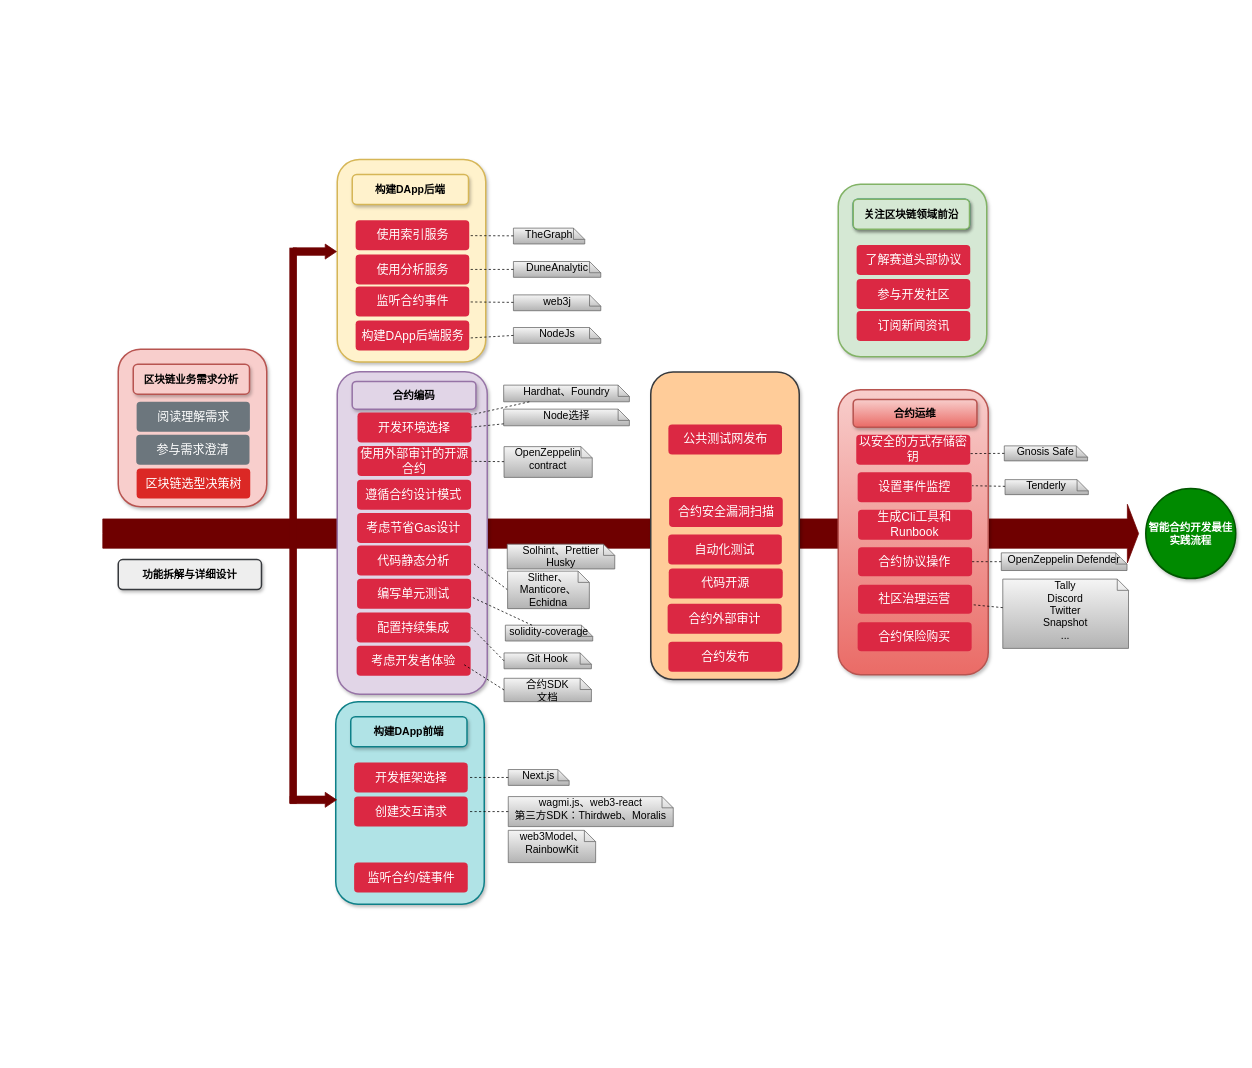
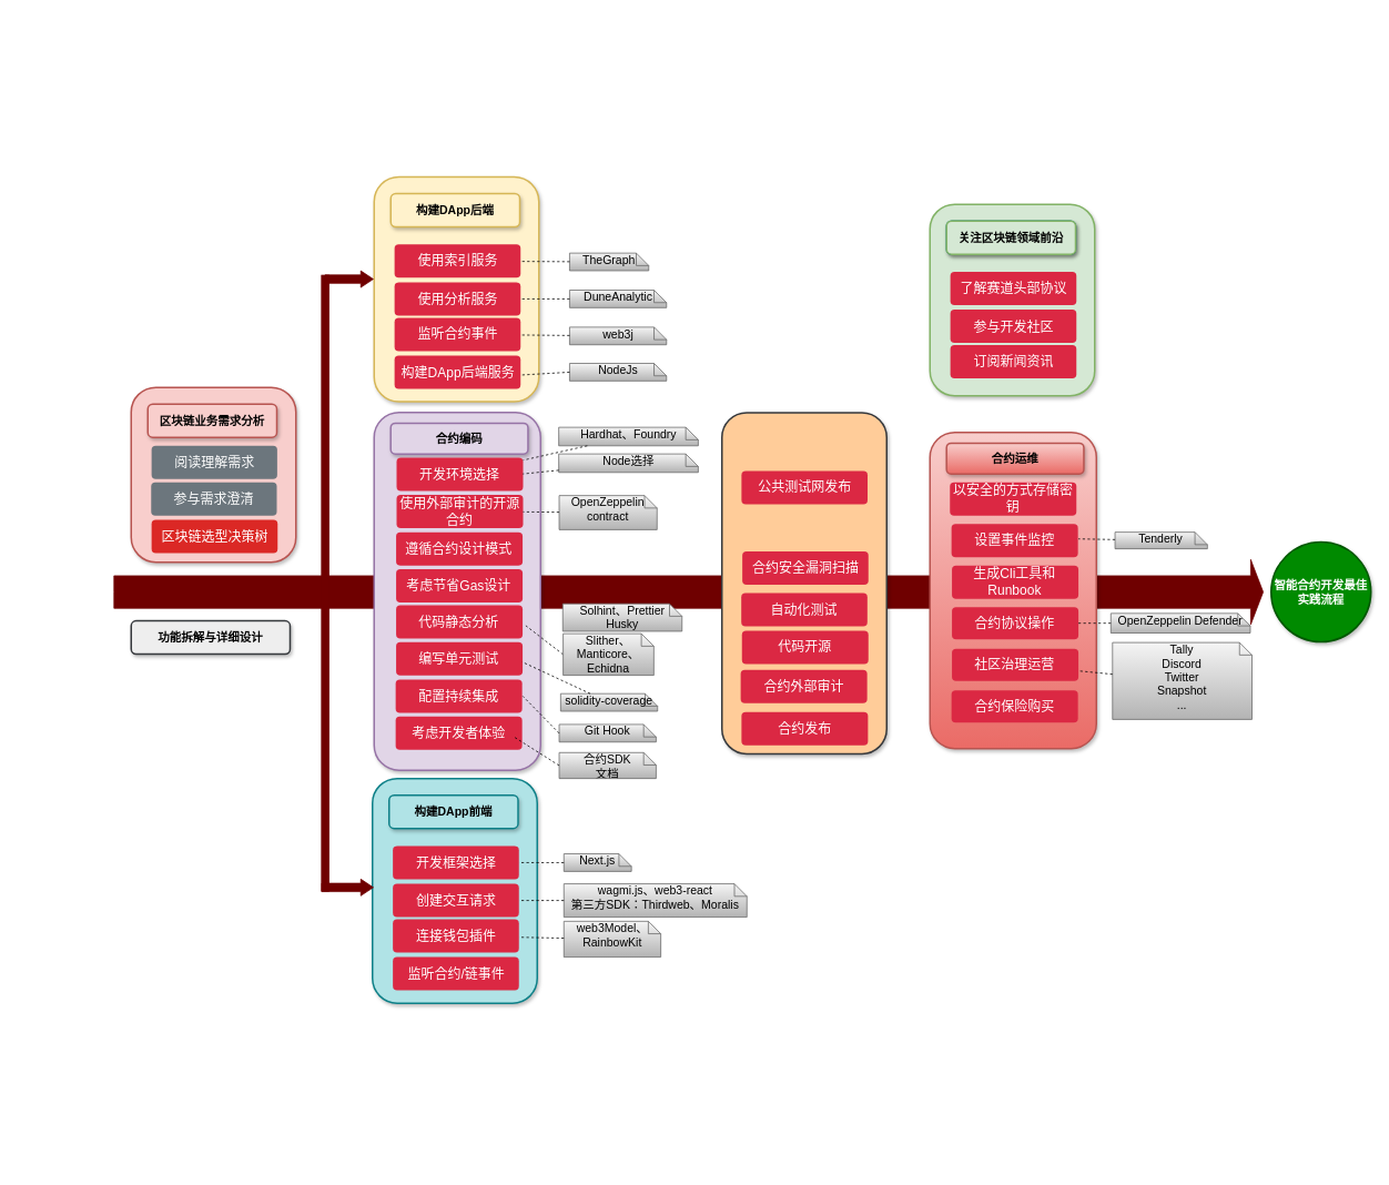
- <mxCell id="89" value="" style="rounded=0;endArrow=none;dashed=1;html=1;fontSize=14;entryX=0.996;entryY=0.632;entryDx=0;entryDy=0;entryPerimeter=0;exitX=0;exitY=0.5;exitDx=0;exitDy=0;exitPerimeter=0;" edge="1" parent="75" source="88" target="84"><mxGeometry relative="1" as="geometry"><mxPoint x="188" y="138" as="targetPoint" /><mxPoint x="232" y="139" as="sourcePoint" /></mxGeometry></mxCell>
- <mxCell id="88" value="Gnosis Safe" style="shape=note;size=15;spacingLeft=5;overflow=fill;whiteSpace=wrap;fontSize=14;verticalAlign=middle;spacing=0;fillColor=#f5f5f5;strokeColor=#666666;gradientColor=#b3b3b3;" vertex="1" parent="75"><mxGeometry x="221.39" y="75" width="111.05" height="20" as="geometry" /></mxCell>
+ <mxCell id="47" value="连接钱包插件" style="html=1;shadow=0;dashed=0;shape=mxgraph.bootstrap.rrect;rSize=5;strokeColor=none;strokeWidth=1;fillColor=#db2843;fontColor=#FFFFFF;whiteSpace=wrap;align=center;verticalAlign=middle;spacingLeft=0;fontStyle=0;fontSize=16;spacing=5;" parent="38" vertex="1"><mxGeometry x="24.5" y="169.22" width="151.5" height="40" as="geometry" /></mxCell>
+ <mxCell id="45" value="" style="rounded=0;endArrow=none;dashed=1;html=1;fontSize=14;" parent="38" source="44" target="47" edge="1"><mxGeometry relative="1" as="geometry"><mxPoint x="-772.07" y="46" as="targetPoint" /></mxGeometry></mxCell>
